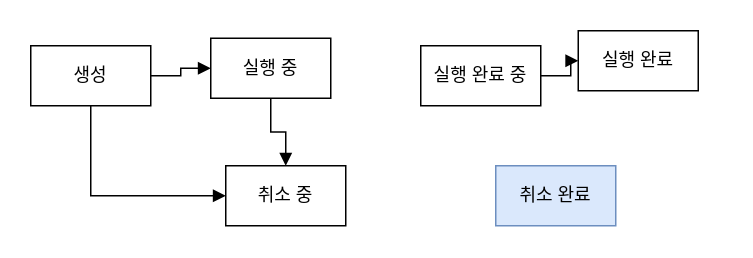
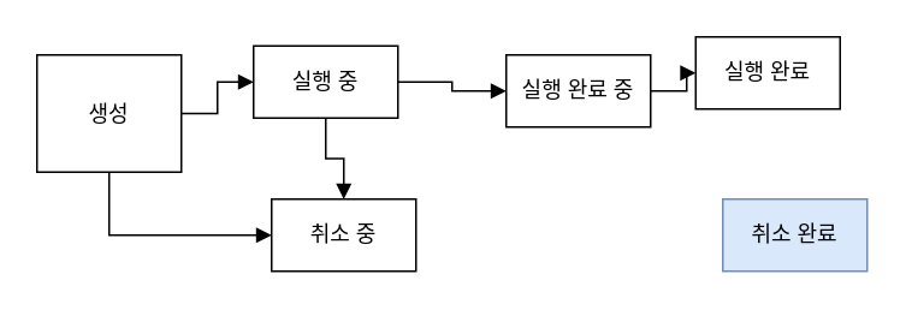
+ <mxCell id="7" style="edgeStyle=orthogonalEdgeStyle;rounded=0;orthogonalLoop=1;jettySize=auto;html=1;entryX=0;entryY=0.5;entryDx=0;entryDy=0;endArrow=block;endFill=1;" edge="1" parent="1" source="9" target="3"><mxGeometry relative="1" as="geometry" /></mxCell>
- <mxCell id="6" value="생성" style="rounded=0;whiteSpace=wrap;html=1;" vertex="1" parent="1"><mxGeometry x="20" y="30" width="80" height="40" as="geometry" /></mxCell>
+ <mxCell id="6" value="생성" style="rounded=0;whiteSpace=wrap;html=1;" vertex="1" parent="1"><mxGeometry x="20" y="30" width="80" height="65" as="geometry" /></mxCell>
- <mxCell id="12" value="취소 완료" style="rounded=0;whiteSpace=wrap;html=1;fillColor=#dae8fc;strokeColor=#6c8ebf;" vertex="1" parent="1"><mxGeometry x="330" y="110" width="80" height="40" as="geometry" /></mxCell>
+ <mxCell id="12" value="취소 완료" style="rounded=0;whiteSpace=wrap;html=1;fillColor=#dae8fc;strokeColor=#6c8ebf;" vertex="1" parent="1"><mxGeometry x="400" y="110" width="80" height="40" as="geometry" /></mxCell>
